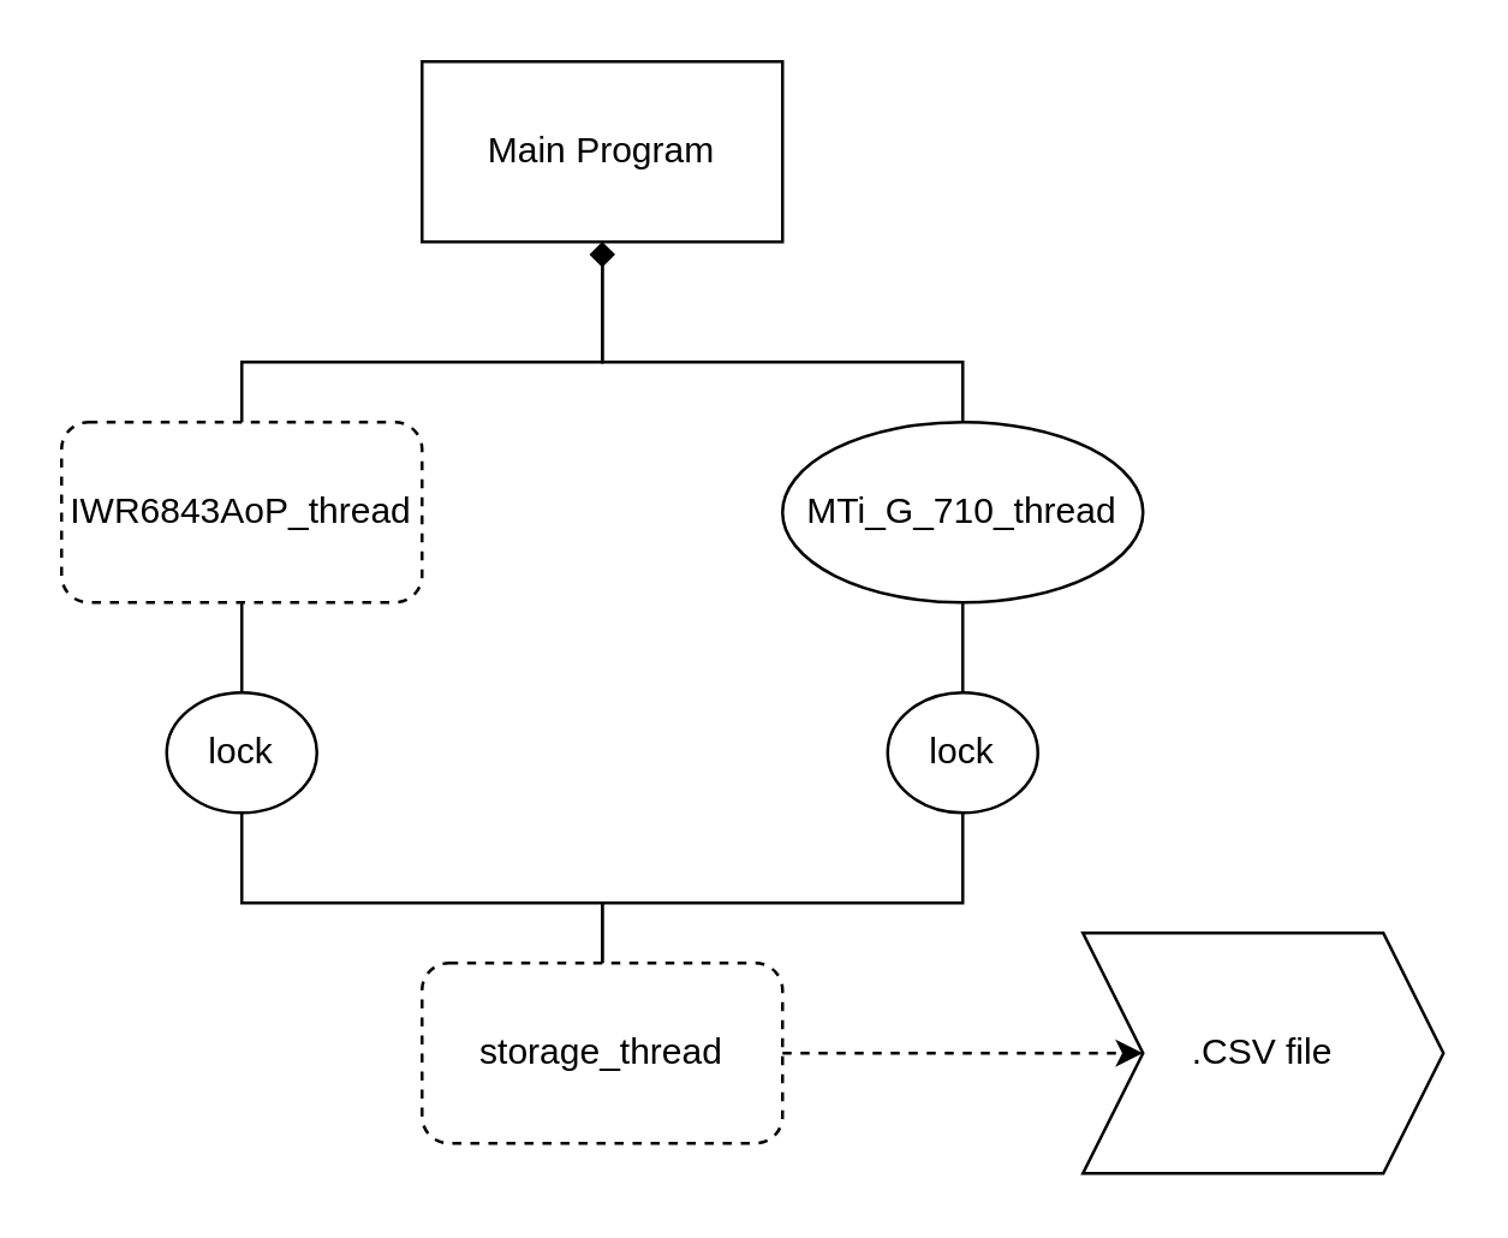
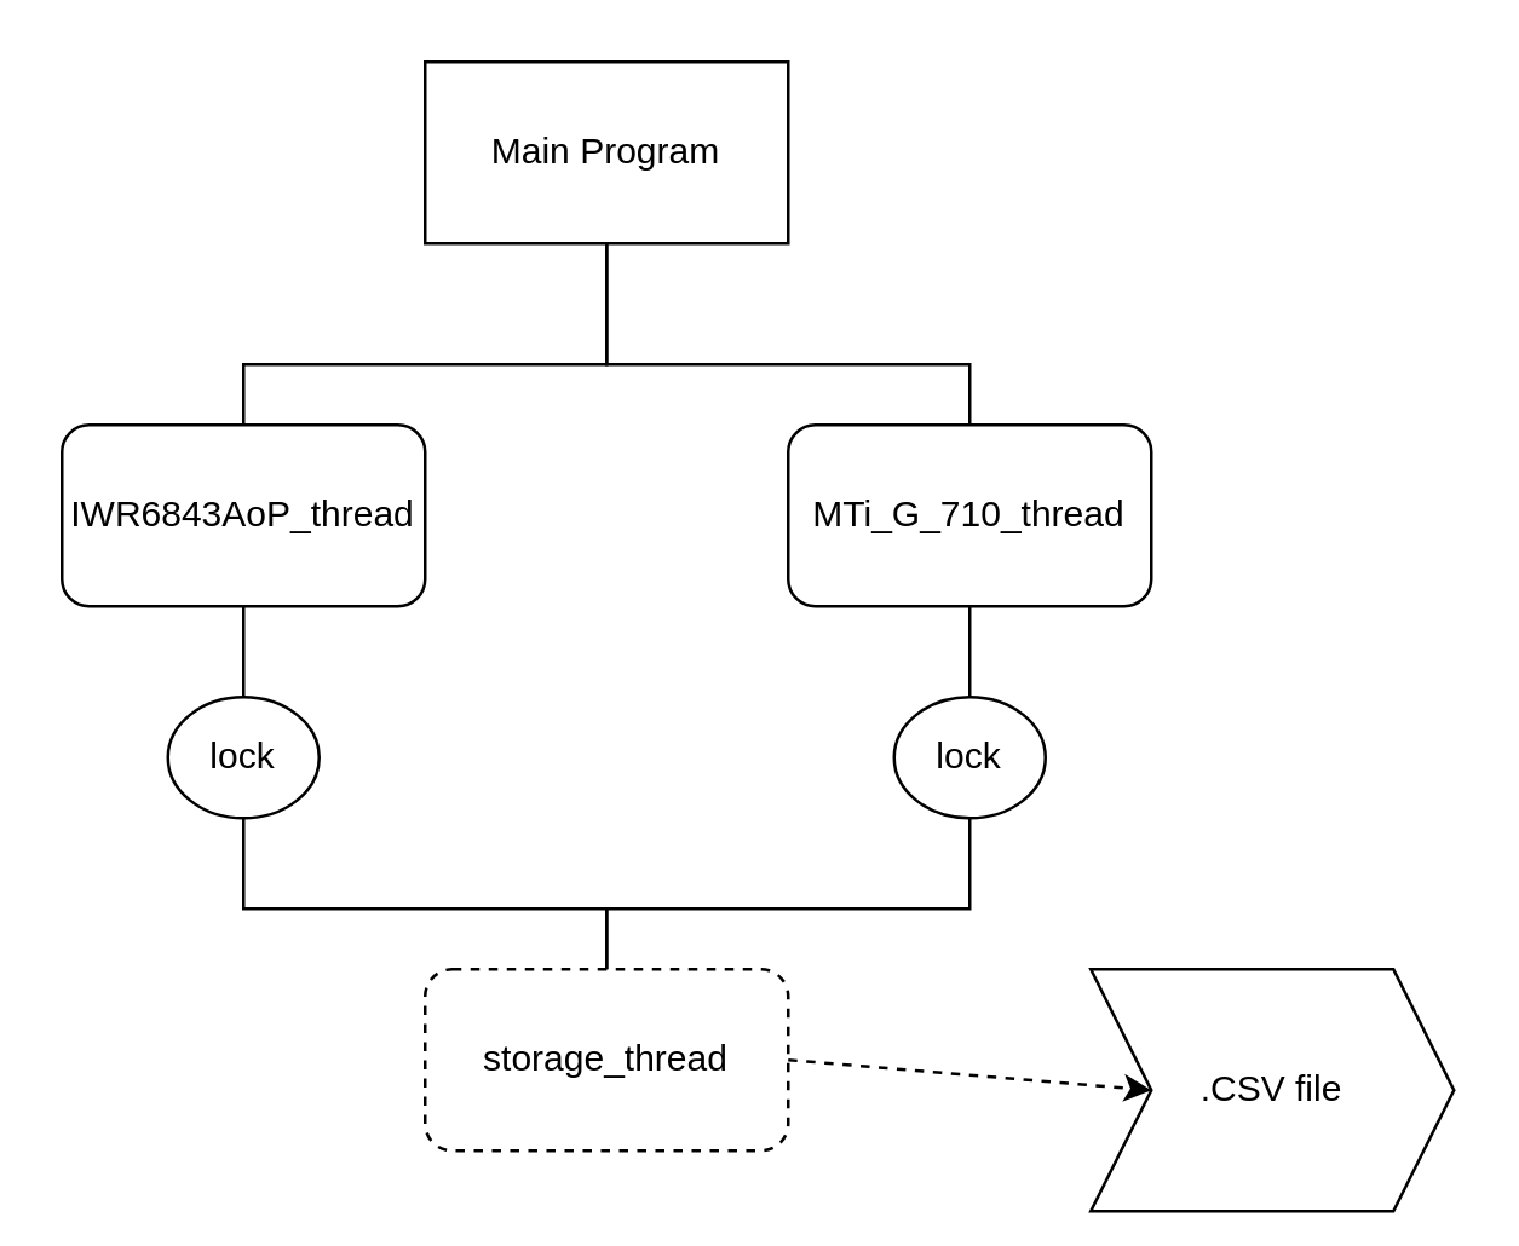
- <mxCell id="6" value="" style="endArrow=diamond;html=1;rounded=0;entryX=0.5;entryY=1;entryDx=0;entryDy=0;exitX=0.5;exitY=0;exitDx=0;exitDy=0;" edge="1" parent="1" source="3" target="2"><mxGeometry width="50" height="50" relative="1" as="geometry"><mxPoint x="180" y="210" as="sourcePoint" /><mxPoint x="230" y="160" as="targetPoint" /><Array as="points"><mxPoint x="80" y="120" /><mxPoint x="200" y="120" /></Array></mxGeometry></mxCell>
+ <mxCell id="6" value="" style="endArrow=none;html=1;rounded=0;entryX=0.5;entryY=1;entryDx=0;entryDy=0;exitX=0.5;exitY=0;exitDx=0;exitDy=0;" edge="1" parent="1" source="3" target="2"><mxGeometry width="50" height="50" relative="1" as="geometry"><mxPoint x="180" y="210" as="sourcePoint" /><mxPoint x="230" y="160" as="targetPoint" /><Array as="points"><mxPoint x="80" y="120" /><mxPoint x="200" y="120" /></Array></mxGeometry></mxCell>
- <mxCell id="5" value="" style="endArrow=diamond;html=1;rounded=0;entryX=0.5;entryY=1;entryDx=0;entryDy=0;exitX=0.5;exitY=0;exitDx=0;exitDy=0;" edge="1" parent="1" source="4" target="2"><mxGeometry width="50" height="50" relative="1" as="geometry"><mxPoint x="180" y="210" as="sourcePoint" /><mxPoint x="230" y="160" as="targetPoint" /><Array as="points"><mxPoint x="320" y="120" /><mxPoint x="200" y="120" /></Array></mxGeometry></mxCell>
+ <mxCell id="5" value="" style="endArrow=none;html=1;rounded=0;entryX=0.5;entryY=1;entryDx=0;entryDy=0;exitX=0.5;exitY=0;exitDx=0;exitDy=0;" edge="1" parent="1" source="4" target="2"><mxGeometry width="50" height="50" relative="1" as="geometry"><mxPoint x="180" y="210" as="sourcePoint" /><mxPoint x="230" y="160" as="targetPoint" /><Array as="points"><mxPoint x="320" y="120" /><mxPoint x="200" y="120" /></Array></mxGeometry></mxCell>
- <mxCell id="3" value="IWR6843AoP_thread" style="rounded=1;whiteSpace=wrap;html=1;dashed=1;" vertex="1" parent="1"><mxGeometry x="20" y="140" width="120" height="60" as="geometry" /></mxCell>
+ <mxCell id="3" value="IWR6843AoP_thread" style="rounded=1;whiteSpace=wrap;html=1;" vertex="1" parent="1"><mxGeometry x="20" y="140" width="120" height="60" as="geometry" /></mxCell>
- <mxCell id="4" value="MTi_G_710_thread" style="ellipse;whiteSpace=wrap;html=1;" vertex="1" parent="1"><mxGeometry x="260" y="140" width="120" height="60" as="geometry" /></mxCell>
+ <mxCell id="4" value="MTi_G_710_thread" style="rounded=1;whiteSpace=wrap;html=1;" vertex="1" parent="1"><mxGeometry x="260" y="140" width="120" height="60" as="geometry" /></mxCell>
- <mxCell id="14" value=".CSV file" style="shape=step;perimeter=stepPerimeter;whiteSpace=wrap;html=1;fixedSize=1;" vertex="1" parent="1"><mxGeometry x="360" y="310" width="120" height="80" as="geometry" /></mxCell>
+ <mxCell id="14" value=".CSV file" style="shape=step;perimeter=stepPerimeter;whiteSpace=wrap;html=1;fixedSize=1;" vertex="1" parent="1"><mxGeometry x="360" y="320" width="120" height="80" as="geometry" /></mxCell>
